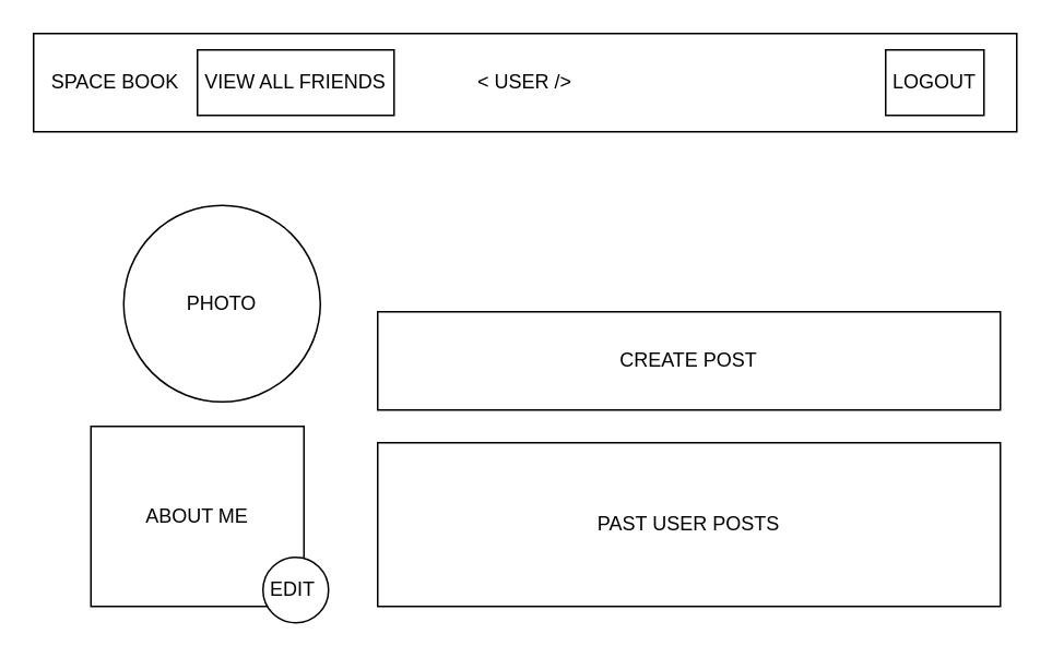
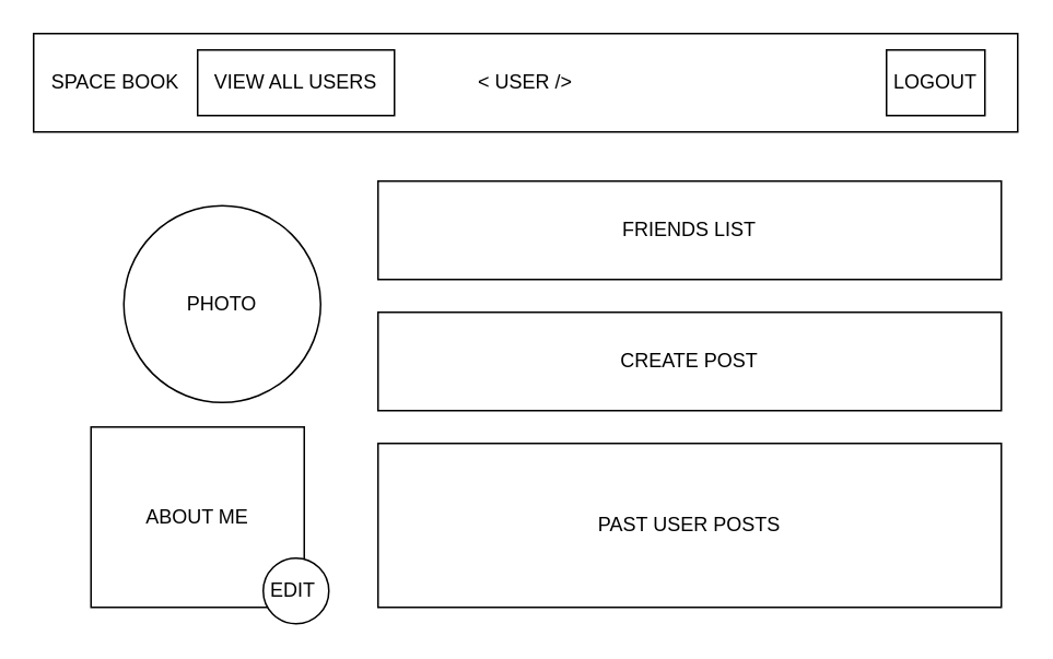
- <mxCell id="11" value="VIEW ALL FRIENDS" style="rounded=0;whiteSpace=wrap;html=1;" parent="1" vertex="1"><mxGeometry x="120" y="30" width="120" height="40" as="geometry" /></mxCell>
+ <mxCell id="11" value="VIEW ALL USERS" style="rounded=0;whiteSpace=wrap;html=1;" parent="1" vertex="1"><mxGeometry x="120" y="30" width="120" height="40" as="geometry" /></mxCell>
+ <mxCell id="6" value="FRIENDS LIST" style="rounded=0;whiteSpace=wrap;html=1;" parent="1" vertex="1"><mxGeometry x="230" y="110" width="380" height="60" as="geometry" /></mxCell>
